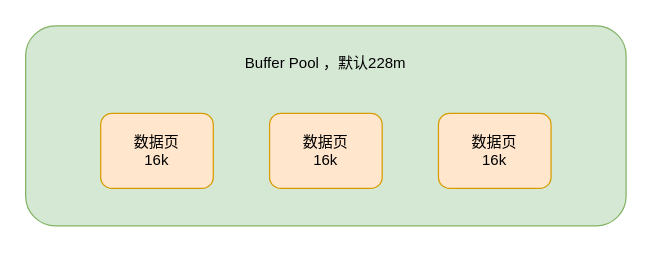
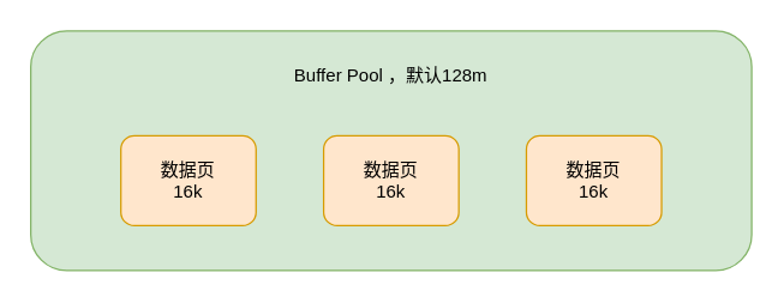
- <mxCell id="3" value="&lt;span&gt;Buffer Pool ，默认228m&lt;/span&gt;" style="text;html=1;strokeColor=none;fillColor=none;align=center;verticalAlign=middle;whiteSpace=wrap;rounded=0;" vertex="1" parent="1"><mxGeometry x="180" y="40" width="160" height="20" as="geometry" /></mxCell>
+ <mxCell id="3" value="&lt;span&gt;Buffer Pool ，默认128m&lt;/span&gt;" style="text;html=1;strokeColor=none;fillColor=none;align=center;verticalAlign=middle;whiteSpace=wrap;rounded=0;" vertex="1" parent="1"><mxGeometry x="180" y="40" width="160" height="20" as="geometry" /></mxCell>
